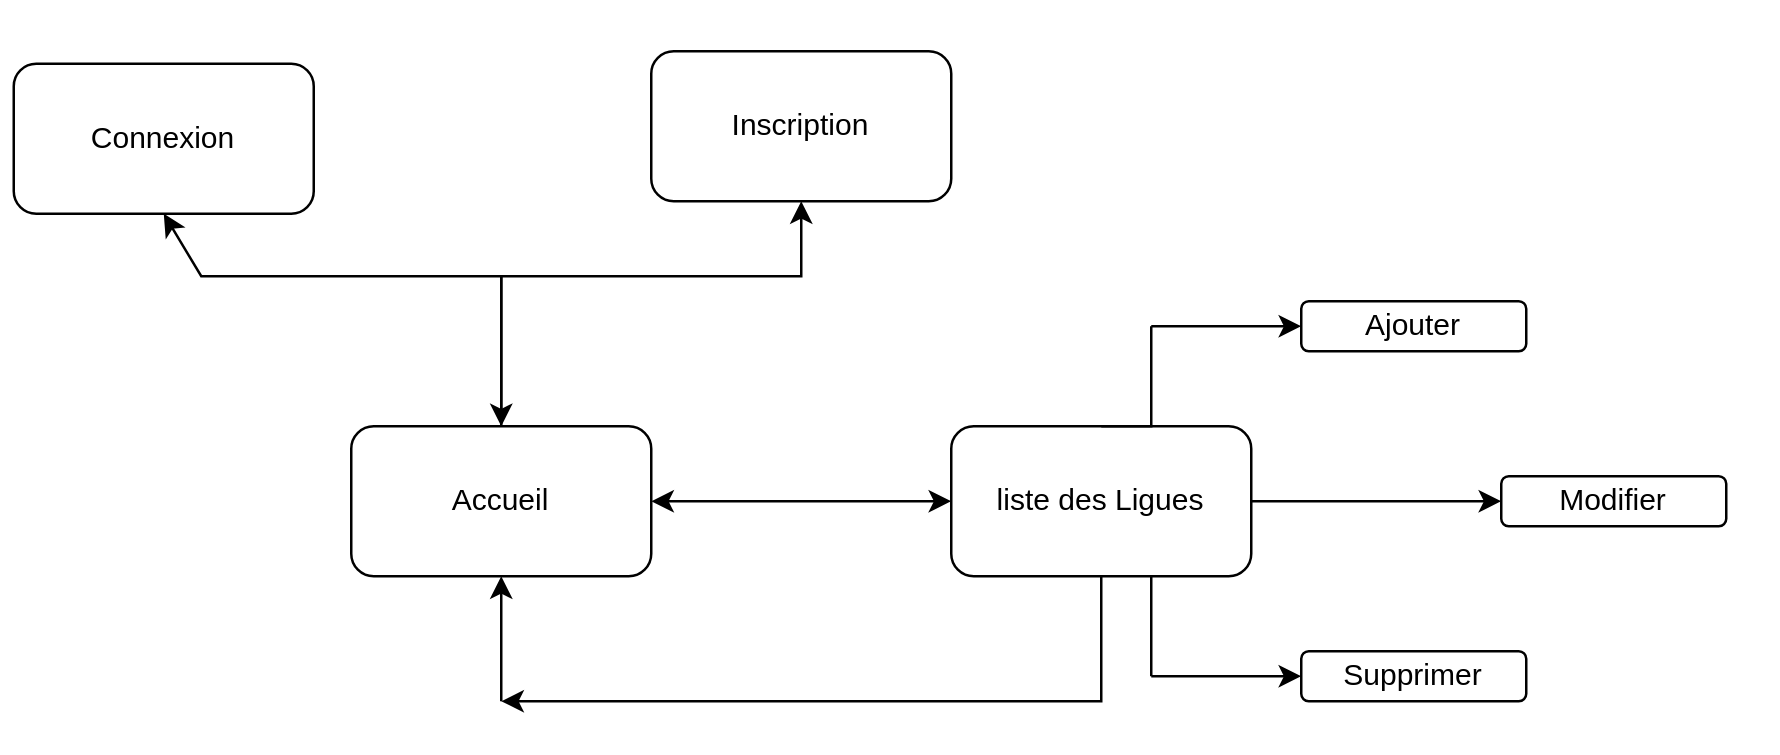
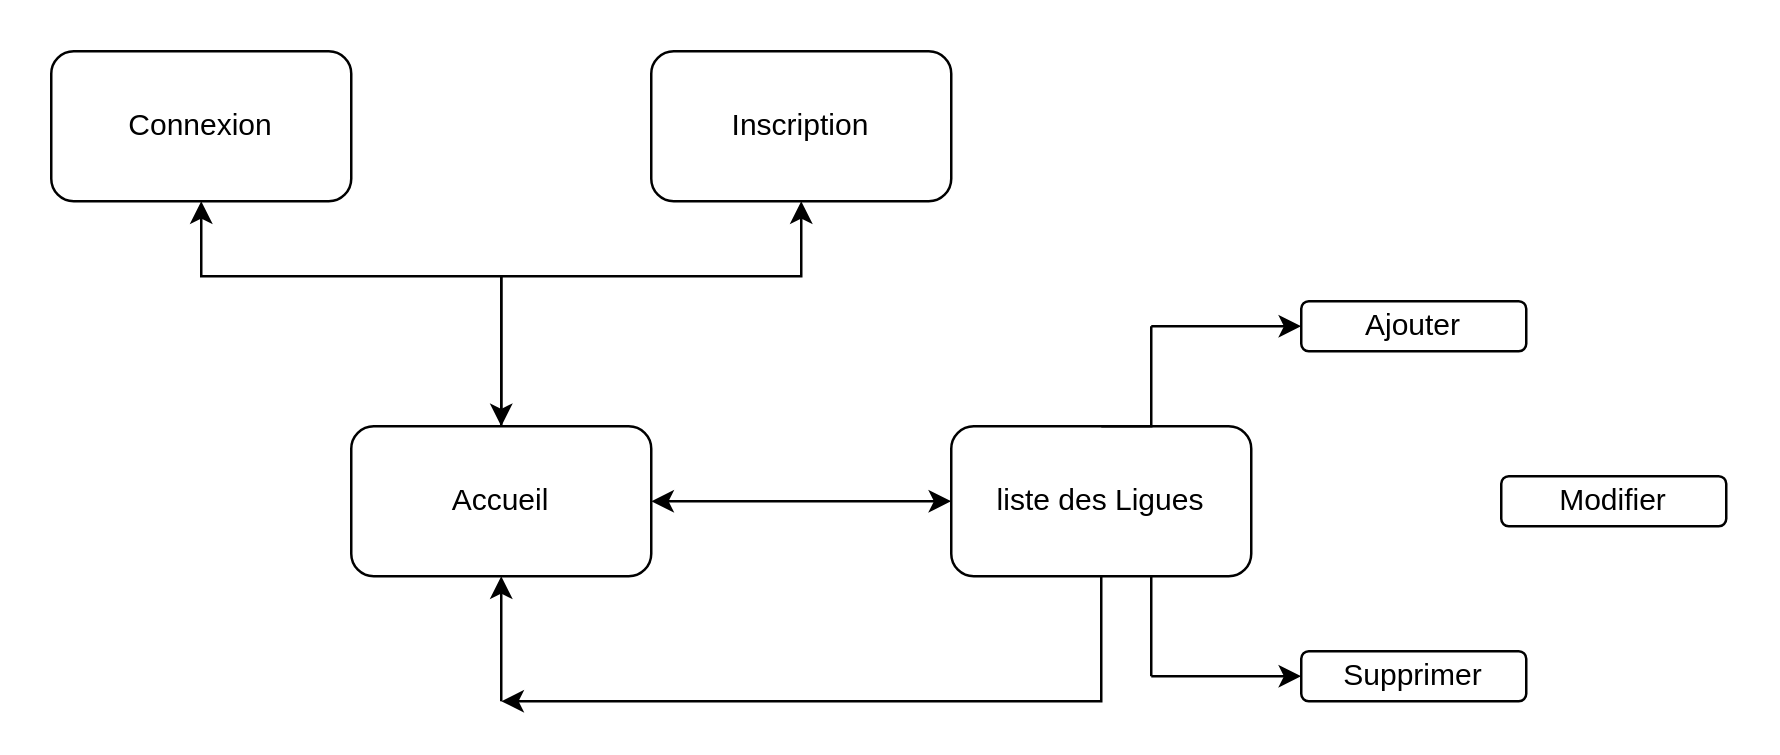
- <mxCell id="3" value="Connexion" style="rounded=1;whiteSpace=wrap;html=1;" vertex="1" parent="1"><mxGeometry x="5" y="25" width="120" height="60" as="geometry" /></mxCell>
+ <mxCell id="3" value="Connexion" style="rounded=1;whiteSpace=wrap;html=1;" vertex="1" parent="1"><mxGeometry x="20" y="20" width="120" height="60" as="geometry" /></mxCell>
- <mxCell id="19" value="" style="endArrow=classic;html=1;rounded=0;entryX=0;entryY=0.5;entryDx=0;entryDy=0;exitX=1;exitY=0.5;exitDx=0;exitDy=0;" edge="1" parent="1" source="5" target="13"><mxGeometry width="50" height="50" relative="1" as="geometry"><mxPoint x="460" y="280" as="sourcePoint" /><mxPoint x="510" y="230" as="targetPoint" /></mxGeometry></mxCell>
